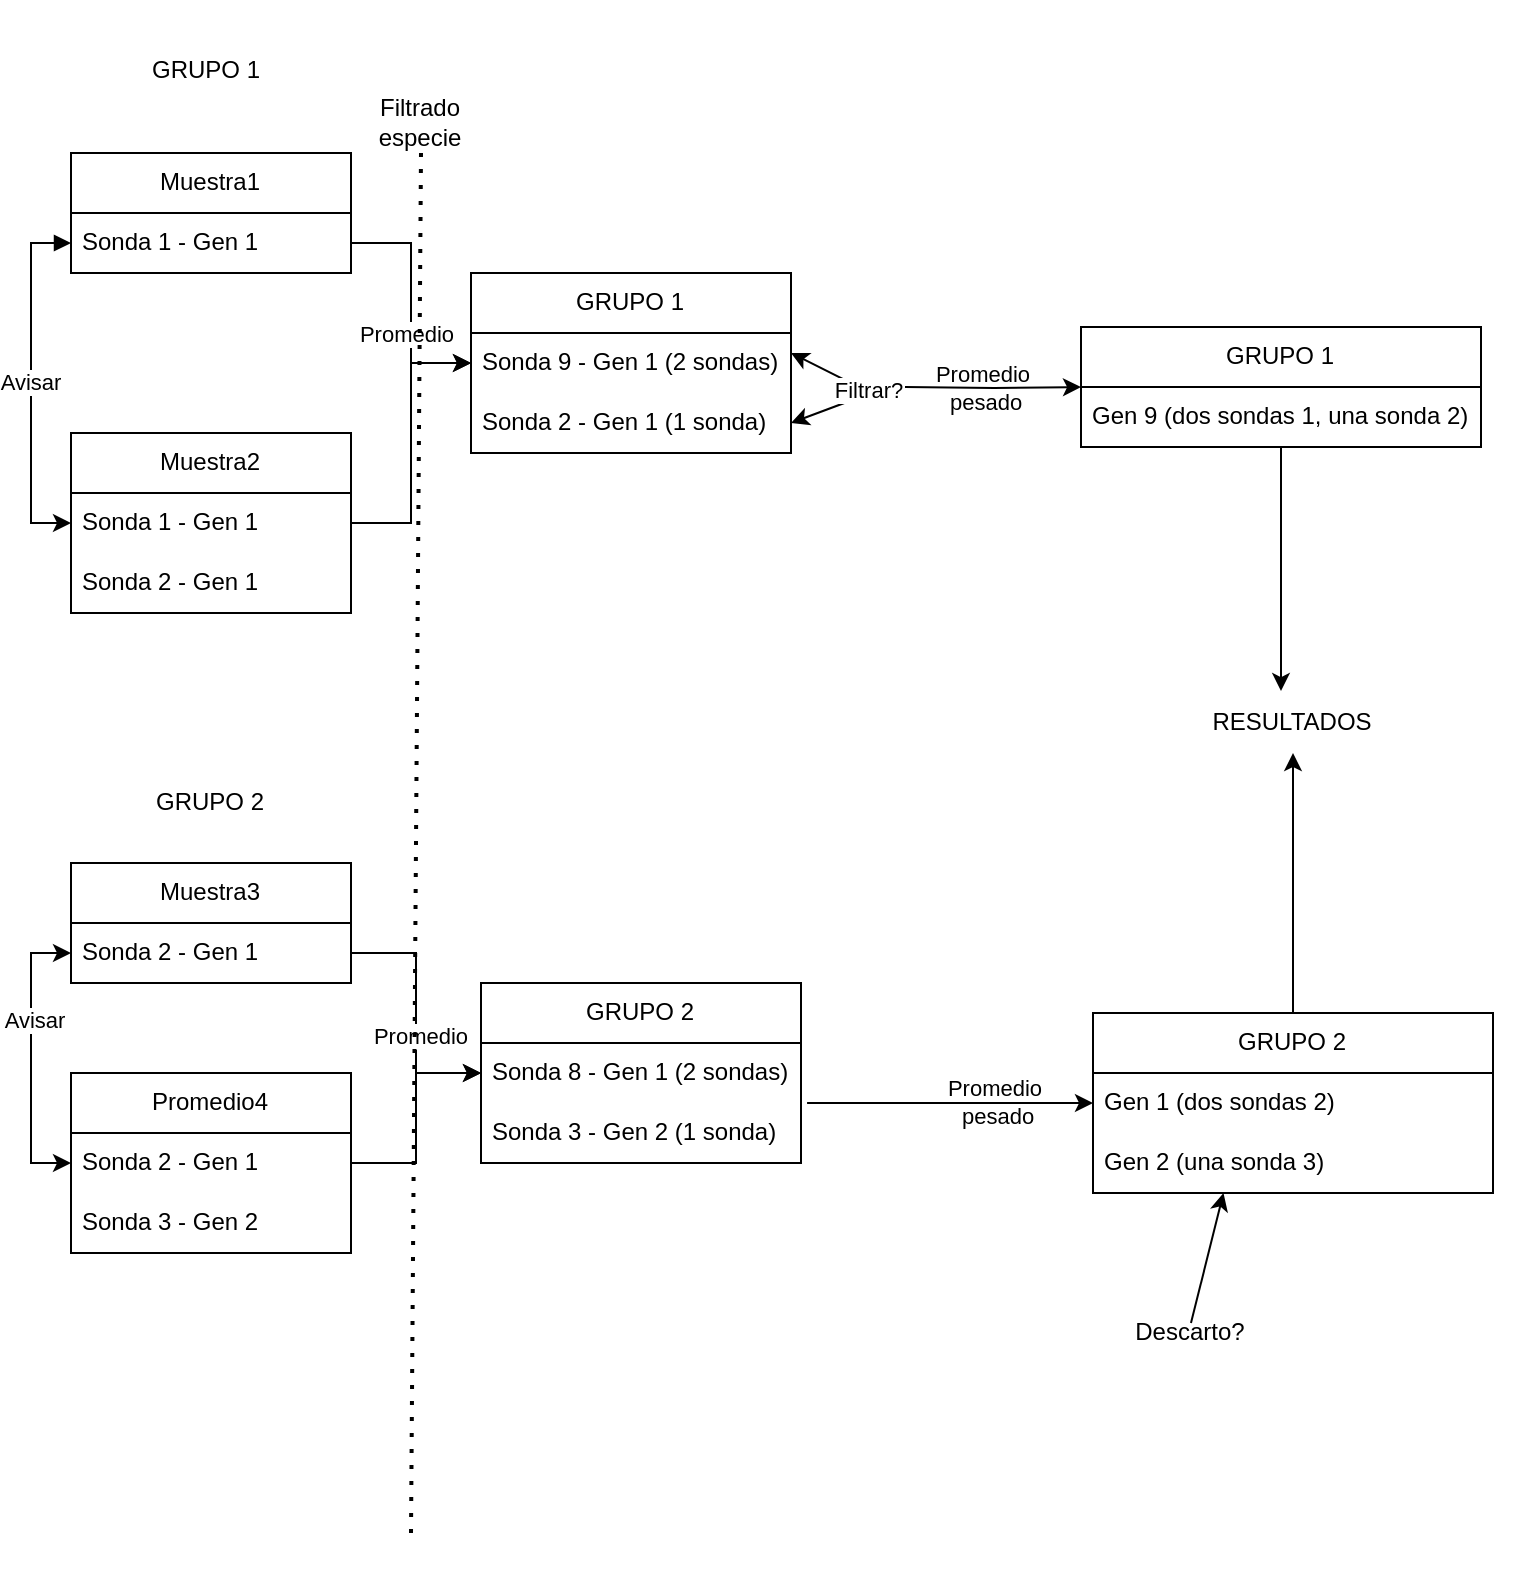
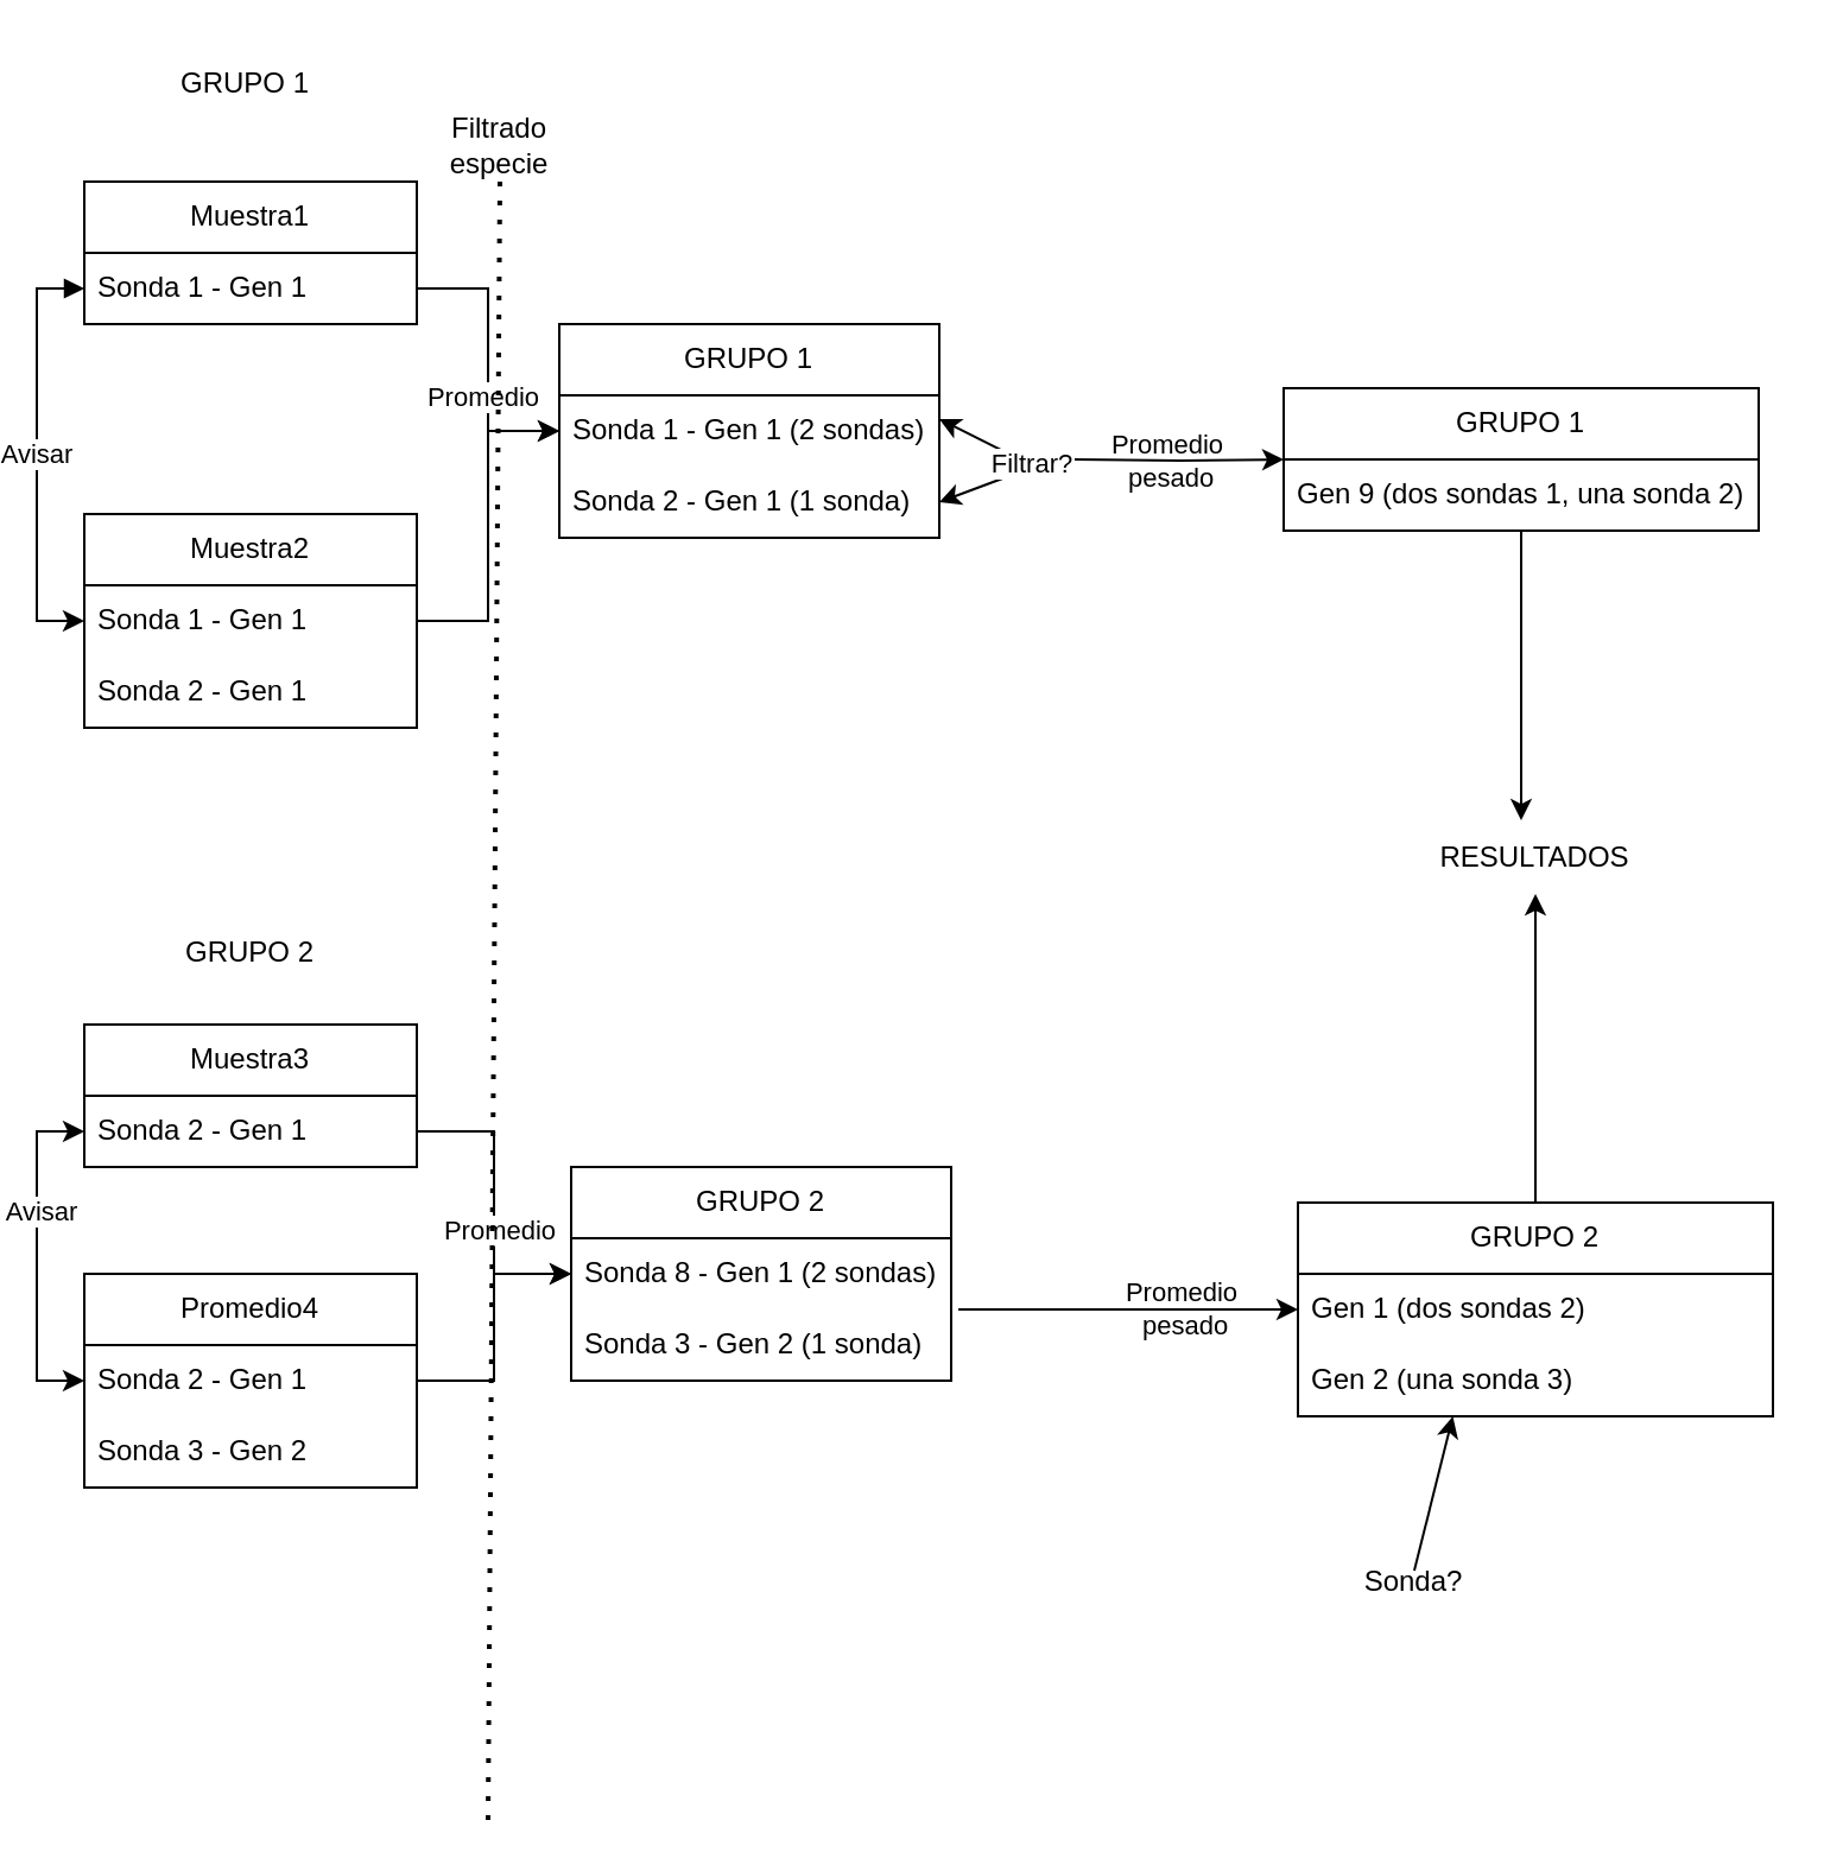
- <mxCell id="16" value="Sonda 9 - Gen 1 (2 sondas)" style="text;strokeColor=none;fillColor=none;align=left;verticalAlign=middle;spacingLeft=4;spacingRight=4;overflow=hidden;points=[[0,0.5],[1,0.5]];portConstraint=eastwest;rotatable=0;whiteSpace=wrap;html=1;" vertex="1" parent="15"><mxGeometry y="30" width="160" height="30" as="geometry" /></mxCell>
+ <mxCell id="16" value="Sonda 1 - Gen 1 (2 sondas)" style="text;strokeColor=none;fillColor=none;align=left;verticalAlign=middle;spacingLeft=4;spacingRight=4;overflow=hidden;points=[[0,0.5],[1,0.5]];portConstraint=eastwest;rotatable=0;whiteSpace=wrap;html=1;" vertex="1" parent="15"><mxGeometry y="30" width="160" height="30" as="geometry" /></mxCell>
- <mxCell id="36" value="Descarto?" style="text;html=1;strokeColor=none;fillColor=none;align=center;verticalAlign=middle;whiteSpace=wrap;rounded=0;" vertex="1" parent="1"><mxGeometry x="550" y="651" width="60" height="30" as="geometry" /></mxCell>
+ <mxCell id="36" value="Sonda?" style="text;html=1;strokeColor=none;fillColor=none;align=center;verticalAlign=middle;whiteSpace=wrap;rounded=0;" vertex="1" parent="1"><mxGeometry x="550" y="651" width="60" height="30" as="geometry" /></mxCell>
